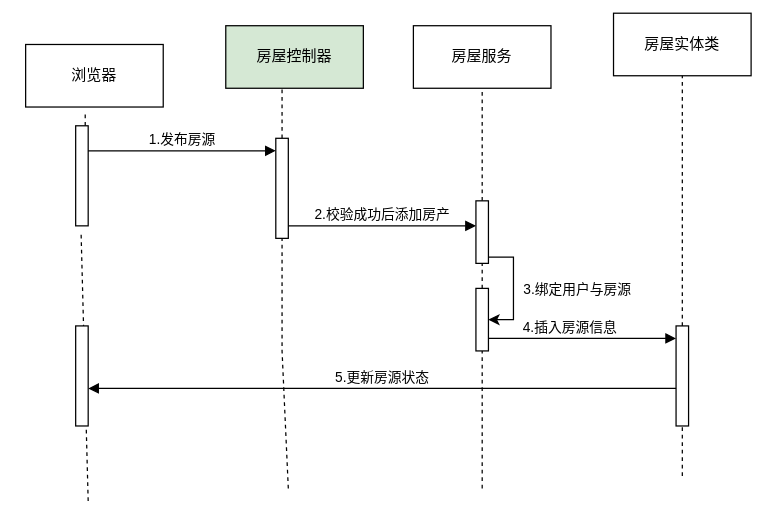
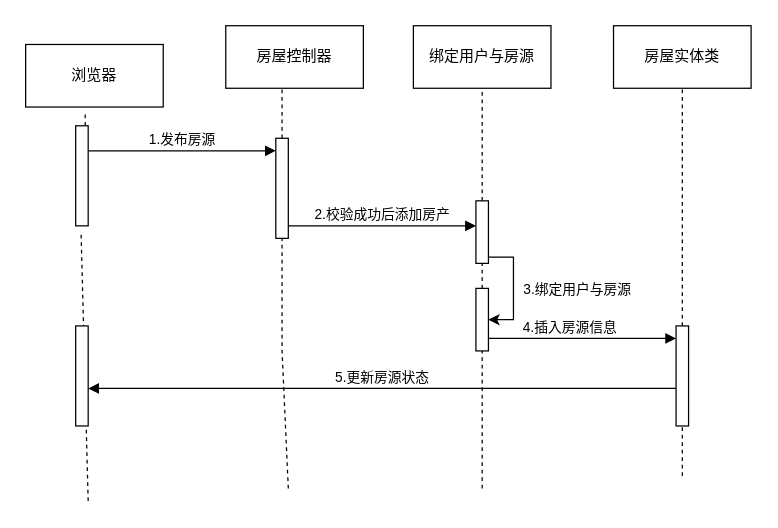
- <mxCell id="5" value="房屋实体类" style="html=1;whiteSpace=wrap;" vertex="1" parent="1"><mxGeometry x="490" y="10" width="110" height="50" as="geometry" /></mxCell>
+ <mxCell id="5" value="房屋实体类" style="html=1;whiteSpace=wrap;" vertex="1" parent="1"><mxGeometry x="490" y="20" width="110" height="50" as="geometry" /></mxCell>
- <mxCell id="3" value="房屋控制器" style="html=1;whiteSpace=wrap;fillColor=#d5e8d4;" vertex="1" parent="1"><mxGeometry x="180" y="20" width="110" height="50" as="geometry" /></mxCell>
+ <mxCell id="3" value="房屋控制器" style="html=1;whiteSpace=wrap;" vertex="1" parent="1"><mxGeometry x="180" y="20" width="110" height="50" as="geometry" /></mxCell>
- <mxCell id="4" value="房屋服务" style="html=1;whiteSpace=wrap;" vertex="1" parent="1"><mxGeometry x="330" y="20" width="110" height="50" as="geometry" /></mxCell>
+ <mxCell id="4" value="绑定用户与房源" style="html=1;whiteSpace=wrap;" vertex="1" parent="1"><mxGeometry x="330" y="20" width="110" height="50" as="geometry" /></mxCell>
